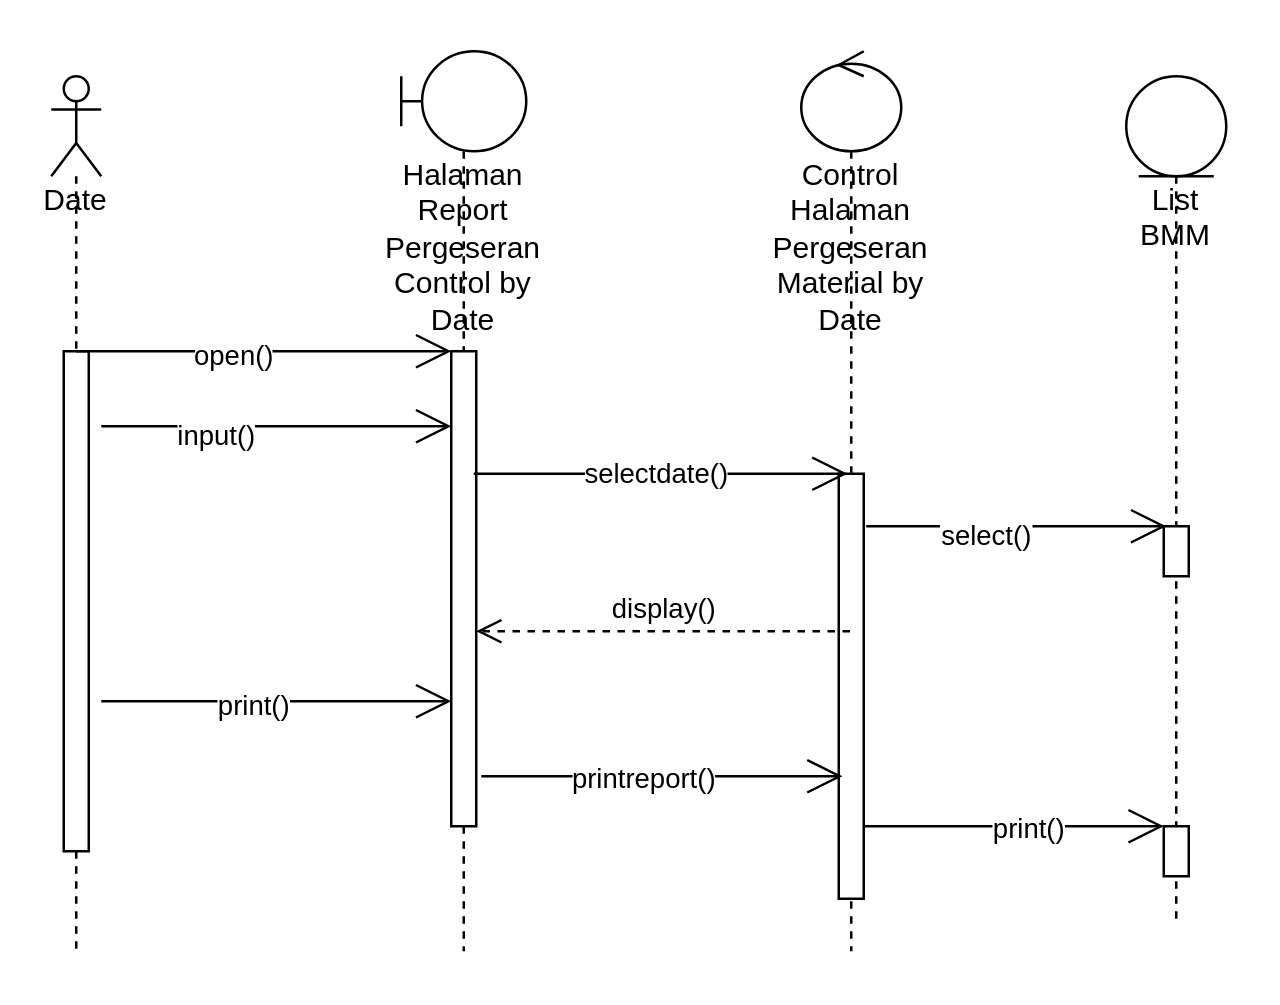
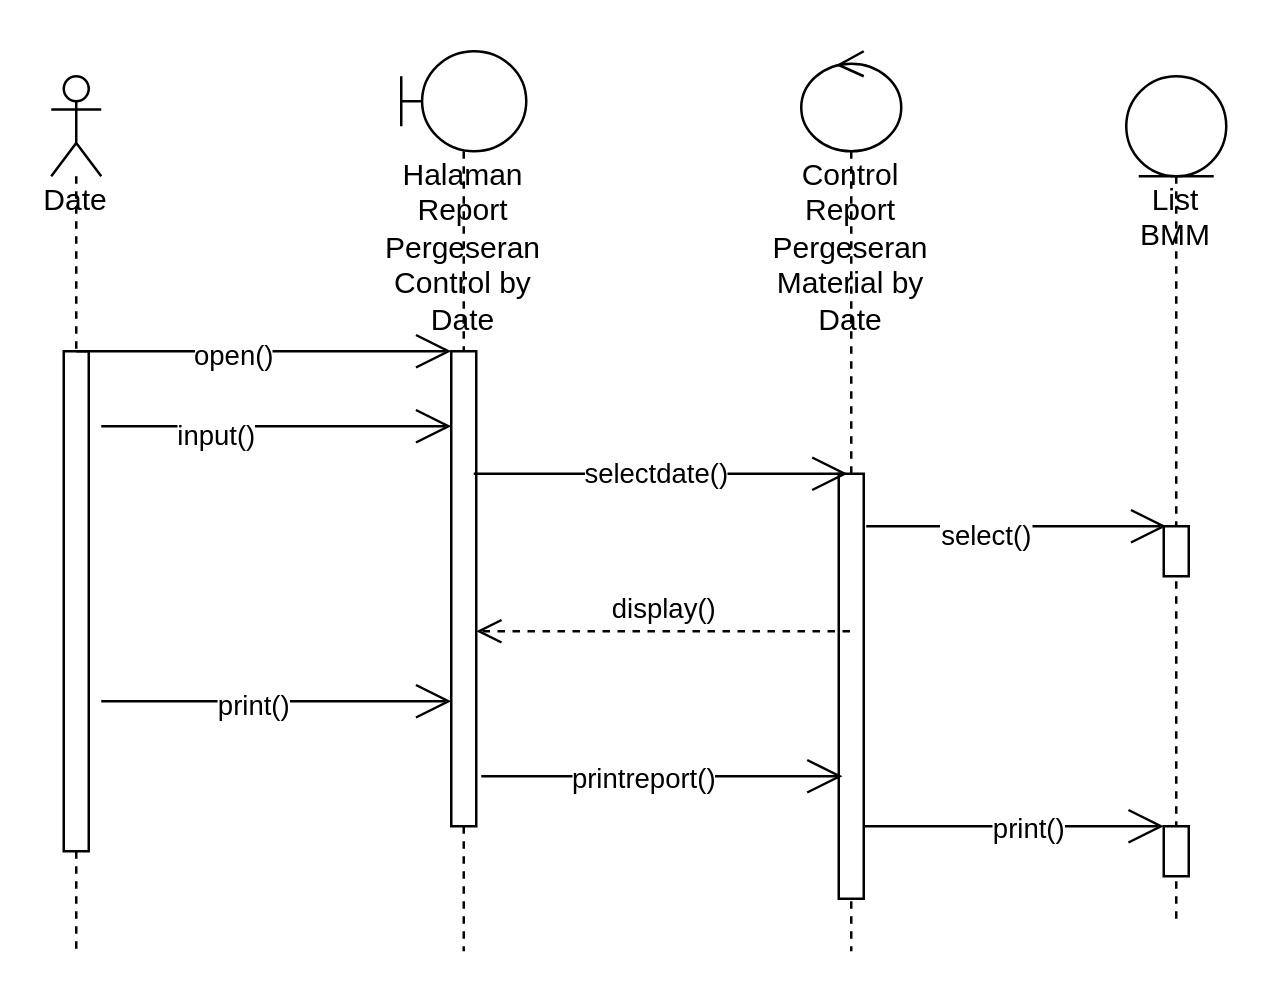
- <mxCell id="6" value="Control Halaman Pergeseran Material by Date" style="shape=umlLifeline;participant=umlControl;perimeter=lifelinePerimeter;whiteSpace=wrap;html=1;container=1;collapsible=0;recursiveResize=0;verticalAlign=top;spacingTop=36;outlineConnect=0;" parent="1" vertex="1"><mxGeometry x="320" y="20" width="40" height="360" as="geometry" /></mxCell>
+ <mxCell id="6" value="Control Report Pergeseran Material by Date" style="shape=umlLifeline;participant=umlControl;perimeter=lifelinePerimeter;whiteSpace=wrap;html=1;container=1;collapsible=0;recursiveResize=0;verticalAlign=top;spacingTop=36;outlineConnect=0;" parent="1" vertex="1"><mxGeometry x="320" y="20" width="40" height="360" as="geometry" /></mxCell>
